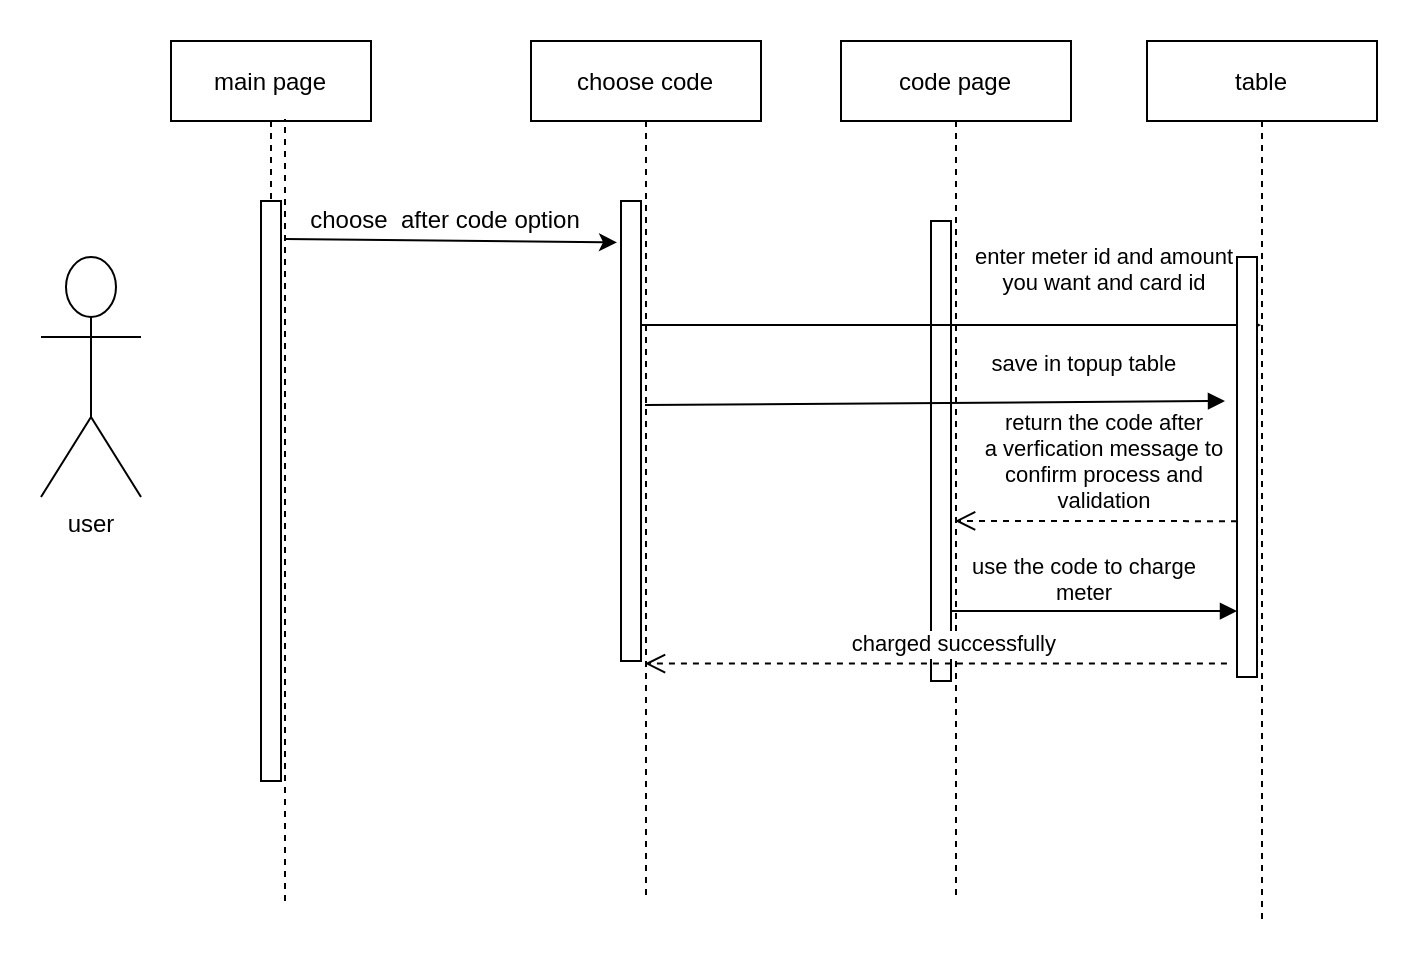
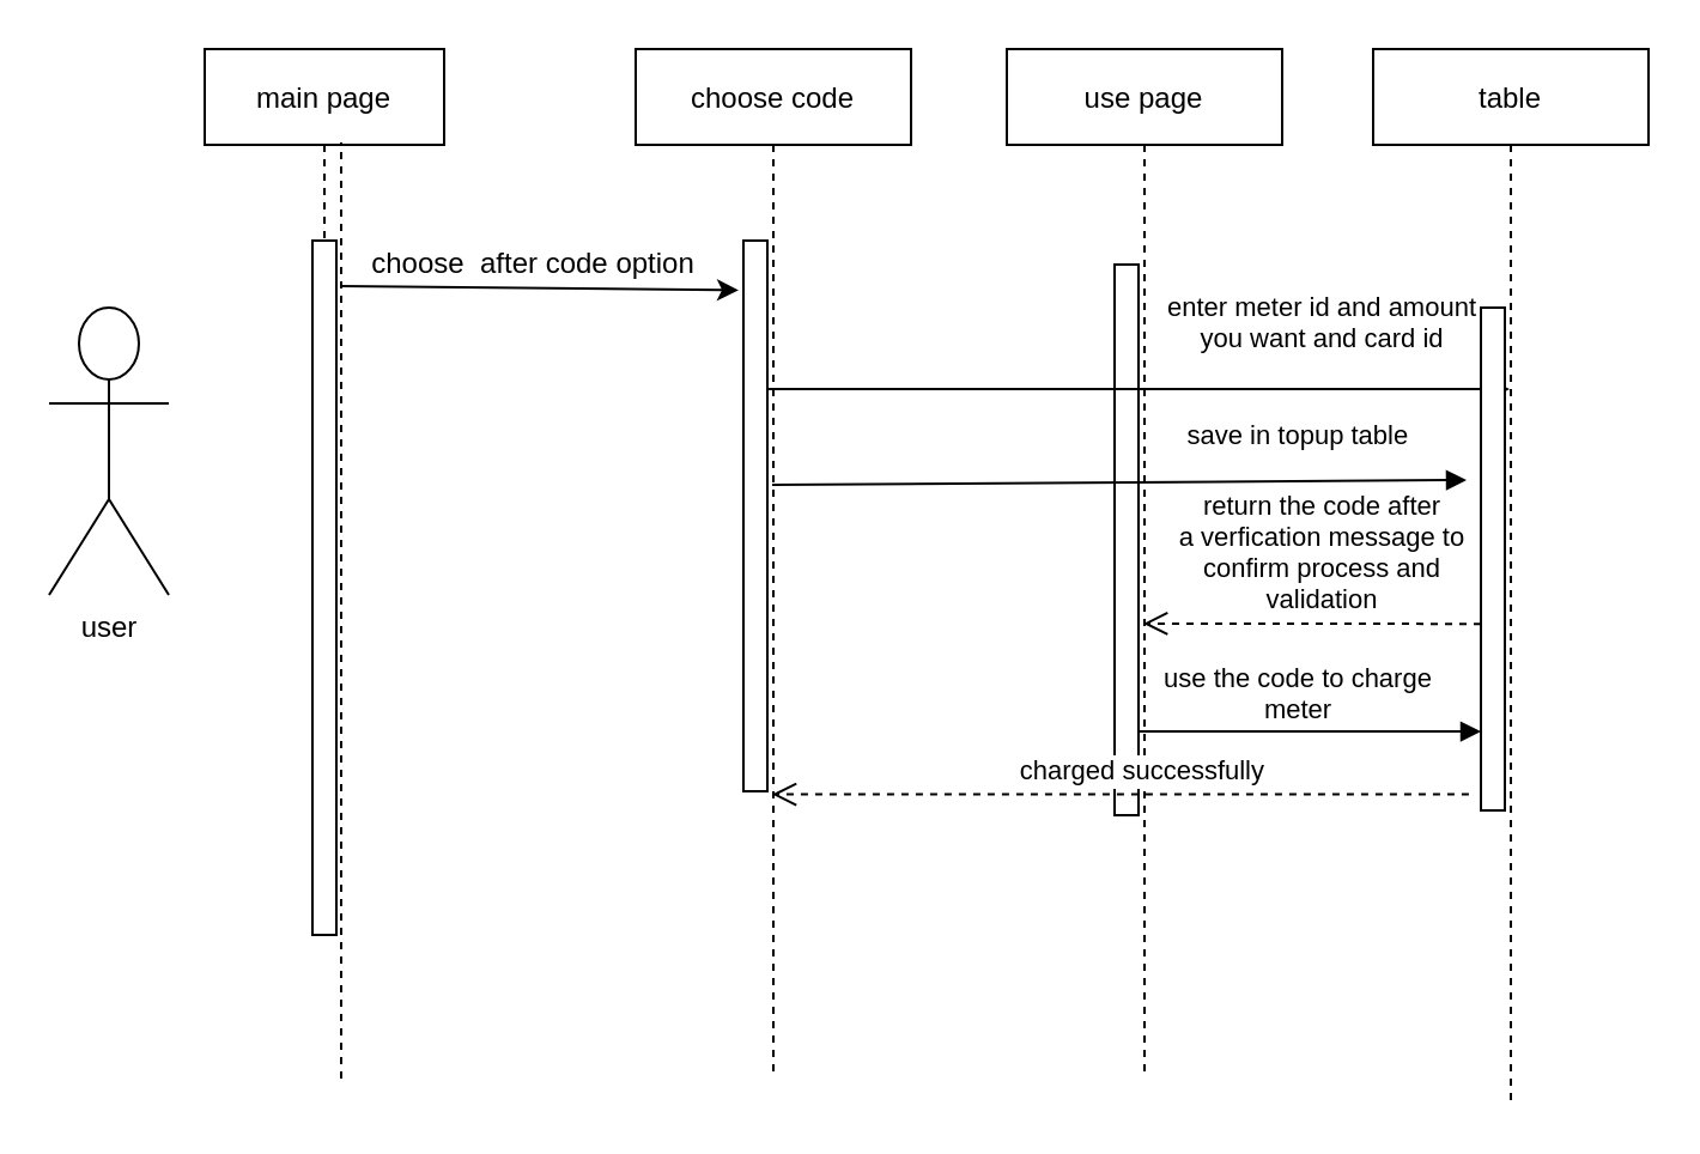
- <mxCell id="7" value="code page" style="shape=umlLifeline;perimeter=lifelinePerimeter;container=1;collapsible=0;recursiveResize=0;rounded=0;shadow=0;strokeWidth=1;" parent="1" vertex="1"><mxGeometry x="420" y="20" width="115" height="430" as="geometry" /></mxCell>
+ <mxCell id="7" value="use page" style="shape=umlLifeline;perimeter=lifelinePerimeter;container=1;collapsible=0;recursiveResize=0;rounded=0;shadow=0;strokeWidth=1;" parent="1" vertex="1"><mxGeometry x="420" y="20" width="115" height="430" as="geometry" /></mxCell>
